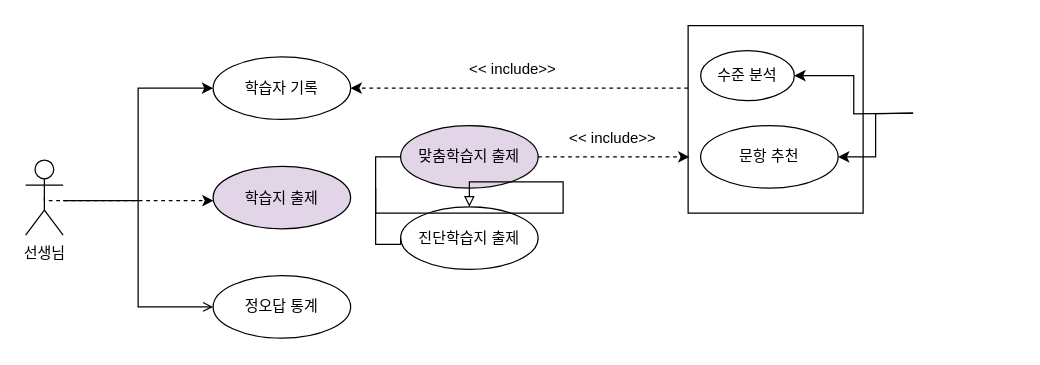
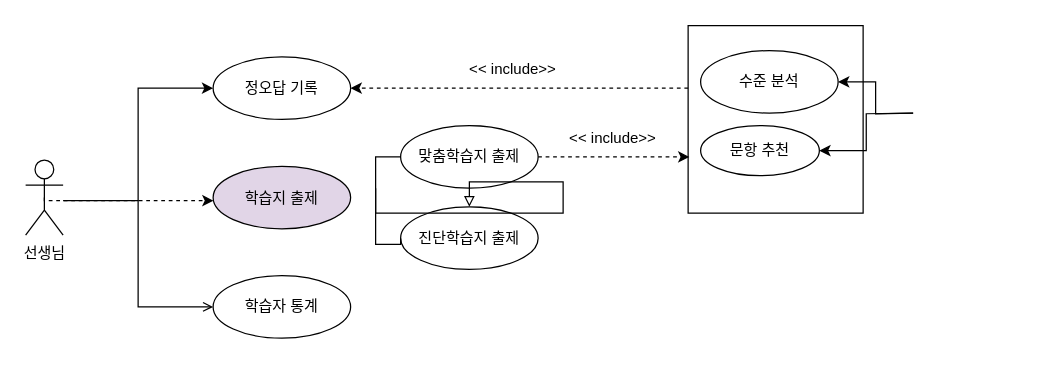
- <mxCell id="10" value="수준 분석" style="ellipse;whiteSpace=wrap;html=1;" parent="8" vertex="1"><mxGeometry x="10" y="20" width="75" height="40" as="geometry" /></mxCell>
+ <mxCell id="10" value="수준 분석" style="ellipse;whiteSpace=wrap;html=1;" parent="8" vertex="1"><mxGeometry x="10" y="20" width="110" height="50" as="geometry" /></mxCell>
- <mxCell id="4" value="학습자 기록" style="ellipse;whiteSpace=wrap;html=1;" parent="1" vertex="1"><mxGeometry x="170" y="45" width="110" height="50" as="geometry" /></mxCell>
+ <mxCell id="4" value="정오답 기록" style="ellipse;whiteSpace=wrap;html=1;" parent="1" vertex="1"><mxGeometry x="170" y="45" width="110" height="50" as="geometry" /></mxCell>
- <mxCell id="18" value="맞춤학습지 출제" style="ellipse;whiteSpace=wrap;html=1;fillColor=#e1d5e7;" parent="16" vertex="1"><mxGeometry x="150" width="110" height="50" as="geometry" /></mxCell>
+ <mxCell id="18" value="맞춤학습지 출제" style="ellipse;whiteSpace=wrap;html=1;" parent="16" vertex="1"><mxGeometry x="150" width="110" height="50" as="geometry" /></mxCell>
- <mxCell id="12" value="문항 추천" style="ellipse;whiteSpace=wrap;html=1;" parent="8" vertex="1"><mxGeometry x="10" y="80" width="110" height="50" as="geometry" /></mxCell>
+ <mxCell id="12" value="문항 추천" style="ellipse;whiteSpace=wrap;html=1;" parent="8" vertex="1"><mxGeometry x="10" y="80" width="95" height="40" as="geometry" /></mxCell>
- <mxCell id="5" value="정오답 통계" style="ellipse;whiteSpace=wrap;html=1;" parent="1" vertex="1"><mxGeometry x="170" y="220" width="110" height="50" as="geometry" /></mxCell>
+ <mxCell id="5" value="학습자 통계" style="ellipse;whiteSpace=wrap;html=1;" parent="1" vertex="1"><mxGeometry x="170" y="220" width="110" height="50" as="geometry" /></mxCell>
